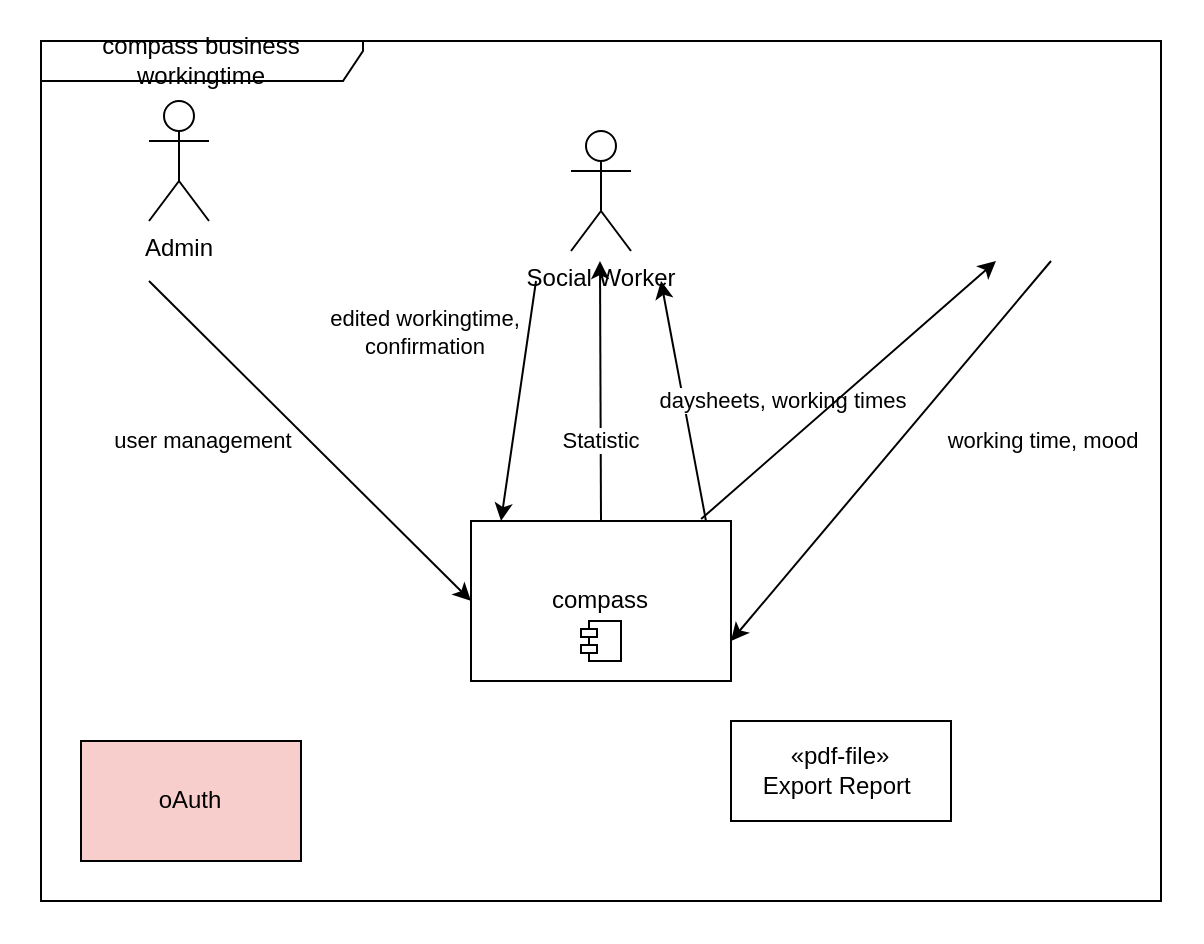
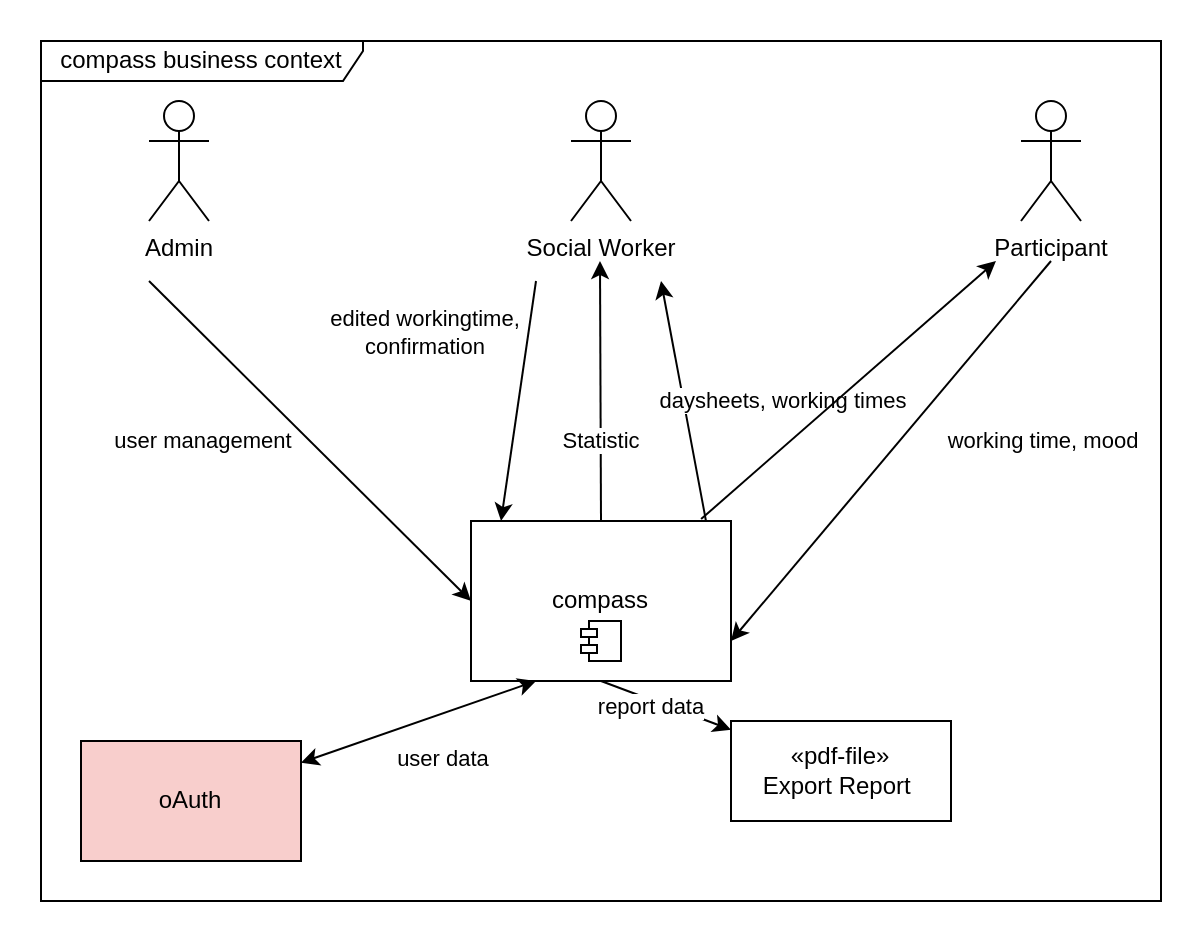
- <mxCell id="2" value="compass business workingtime" style="shape=umlFrame;whiteSpace=wrap;html=1;pointerEvents=0;width=161;height=20;" vertex="1" parent="1"><mxGeometry x="20" y="20" width="560" height="430" as="geometry" /></mxCell>
+ <mxCell id="2" value="compass business context" style="shape=umlFrame;whiteSpace=wrap;html=1;pointerEvents=0;width=161;height=20;" vertex="1" parent="1"><mxGeometry x="20" y="20" width="560" height="430" as="geometry" /></mxCell>
+ <mxCell id="9" value="Participant" style="shape=umlActor;verticalLabelPosition=bottom;verticalAlign=top;html=1;outlineConnect=0;" vertex="1" parent="1"><mxGeometry x="510" y="50" width="30" height="60" as="geometry" /></mxCell>
- <mxCell id="8" value="Social Worker" style="shape=umlActor;verticalLabelPosition=bottom;verticalAlign=top;html=1;outlineConnect=0;" vertex="1" parent="1"><mxGeometry x="285" y="65" width="30" height="60" as="geometry" /></mxCell>
+ <mxCell id="8" value="Social Worker" style="shape=umlActor;verticalLabelPosition=bottom;verticalAlign=top;html=1;outlineConnect=0;" vertex="1" parent="1"><mxGeometry x="285" y="50" width="30" height="60" as="geometry" /></mxCell>
+ <mxCell id="15" style="rounded=0;orthogonalLoop=1;jettySize=auto;html=1;exitX=0.5;exitY=1;exitDx=0;exitDy=0;" edge="1" parent="1" source="17" target="24"><mxGeometry relative="1" as="geometry" /></mxCell>
+ <mxCell id="16" value="report data" style="edgeLabel;html=1;align=center;verticalAlign=middle;resizable=0;points=[];" vertex="1" connectable="0" parent="15"><mxGeometry x="-0.445" y="3" relative="1" as="geometry"><mxPoint x="6" y="9" as="offset" /></mxGeometry></mxCell>
+ <mxCell id="19" style="rounded=0;orthogonalLoop=1;jettySize=auto;html=1;entryX=0.25;entryY=1;entryDx=0;entryDy=0;startArrow=classic;startFill=1;" edge="1" parent="1" source="21" target="17"><mxGeometry relative="1" as="geometry" /></mxCell>
+ <mxCell id="20" value="user data" style="edgeLabel;html=1;align=center;verticalAlign=middle;resizable=0;points=[];" vertex="1" connectable="0" parent="19"><mxGeometry x="0.138" y="-4" relative="1" as="geometry"><mxPoint x="2" y="17" as="offset" /></mxGeometry></mxCell>
